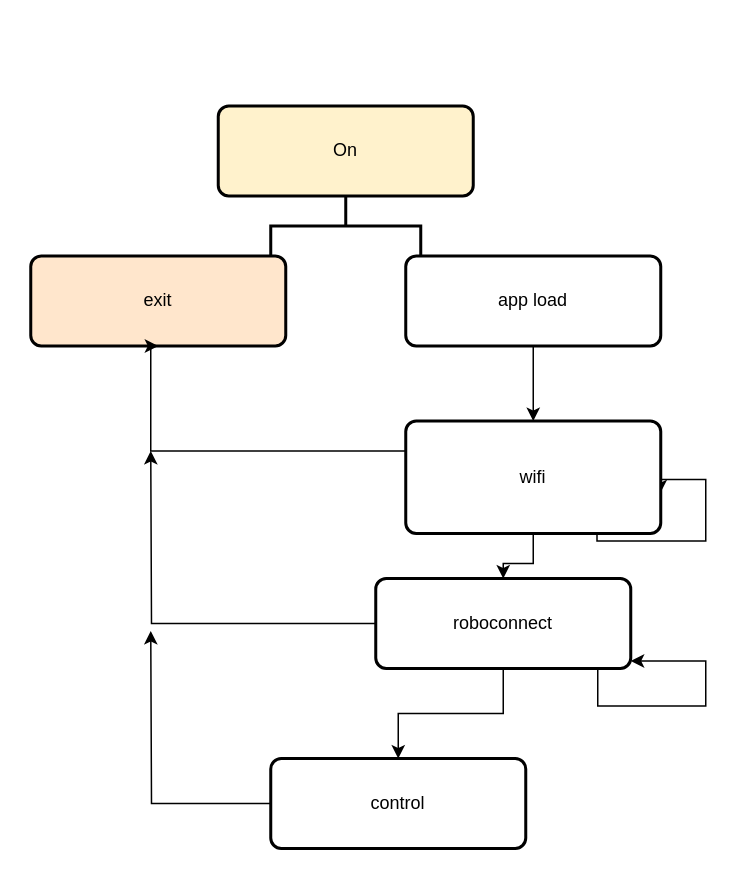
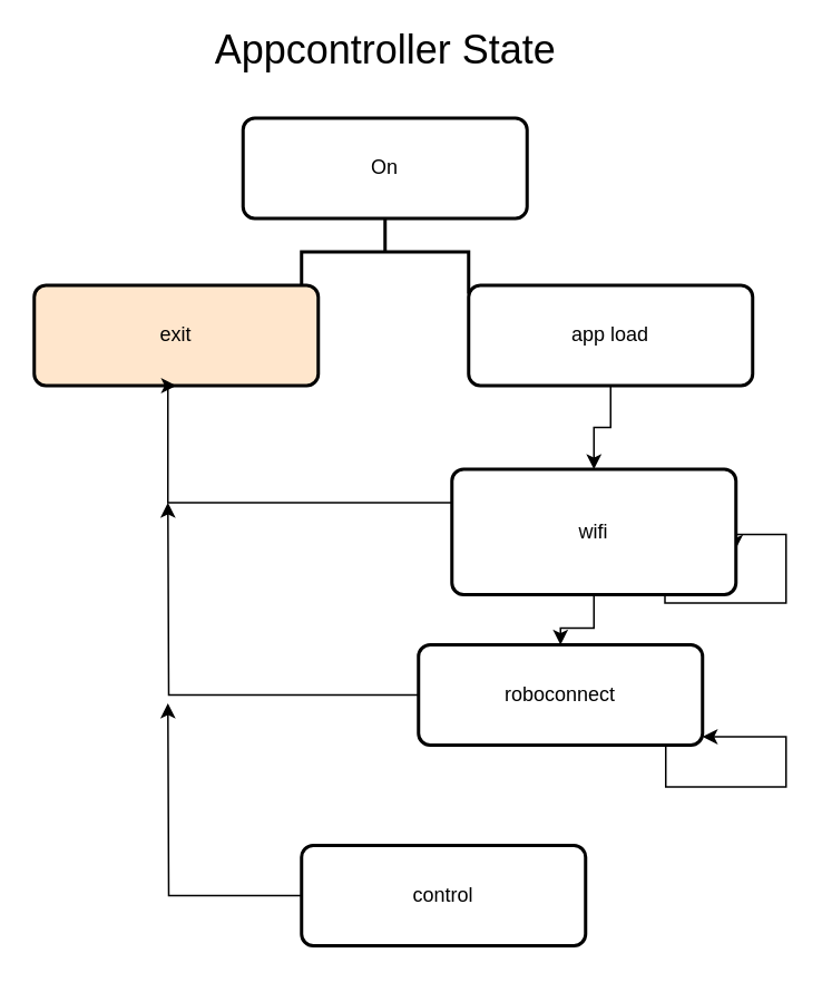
+ <mxCell id="2" value="&lt;font style=&quot;font-size: 24px&quot;&gt;Appcontroller State&lt;/font&gt;" style="text;html=1;align=center;verticalAlign=middle;resizable=0;points=[];autosize=1;" parent="1" vertex="1"><mxGeometry x="120" y="20" width="220" height="20" as="geometry" /></mxCell>
- <mxCell id="4" value="On" style="rounded=1;whiteSpace=wrap;html=1;absoluteArcSize=1;arcSize=14;strokeWidth=2;fillColor=#fff2cc;" parent="1" vertex="1"><mxGeometry x="145" y="70" width="170" height="60" as="geometry" /></mxCell>
+ <mxCell id="4" value="On" style="rounded=1;whiteSpace=wrap;html=1;absoluteArcSize=1;arcSize=14;strokeWidth=2;" parent="1" vertex="1"><mxGeometry x="145" y="70" width="170" height="60" as="geometry" /></mxCell>
- <mxCell id="7" value="app load" style="rounded=1;whiteSpace=wrap;html=1;absoluteArcSize=1;arcSize=14;strokeWidth=2;" parent="1" vertex="1"><mxGeometry x="270" y="170" width="170" height="60" as="geometry" /></mxCell>
+ <mxCell id="7" value="app load" style="rounded=1;whiteSpace=wrap;html=1;absoluteArcSize=1;arcSize=14;strokeWidth=2;" parent="1" vertex="1"><mxGeometry x="280" y="170" width="170" height="60" as="geometry" /></mxCell>
- <mxCell id="12" style="edgeStyle=orthogonalEdgeStyle;rounded=0;orthogonalLoop=1;jettySize=auto;html=1;exitX=0.5;exitY=1;exitDx=0;exitDy=0;entryX=0.5;entryY=0;entryDx=0;entryDy=0;" parent="1" source="15" target="17" edge="1"><mxGeometry relative="1" as="geometry" /></mxCell>
